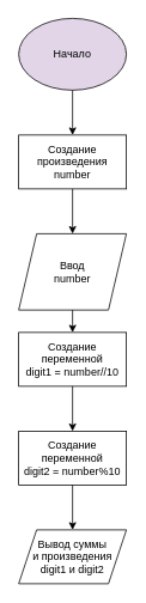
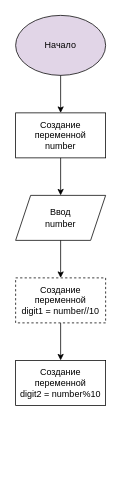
- <mxCell id="3" value="Создание произведения&lt;br&gt;number" style="rounded=0;whiteSpace=wrap;html=1;" vertex="1" parent="1"><mxGeometry x="20" y="150" width="120" height="60" as="geometry" /></mxCell>
+ <mxCell id="3" value="Создание переменной&lt;br&gt;number" style="rounded=0;whiteSpace=wrap;html=1;" vertex="1" parent="1"><mxGeometry x="20" y="150" width="120" height="60" as="geometry" /></mxCell>
- <mxCell id="6" value="Ввод&lt;br&gt;number" style="shape=parallelogram;perimeter=parallelogramPerimeter;whiteSpace=wrap;html=1;fixedSize=1;" vertex="1" parent="1"><mxGeometry x="20" y="260" width="120" height="85" as="geometry" /></mxCell>
+ <mxCell id="6" value="Ввод&lt;br&gt;number" style="shape=parallelogram;perimeter=parallelogramPerimeter;whiteSpace=wrap;html=1;fixedSize=1;" vertex="1" parent="1"><mxGeometry x="20" y="260" width="120" height="60" as="geometry" /></mxCell>
- <mxCell id="8" value="Создание переменной &lt;br&gt;digit1 = number//10" style="rounded=0;whiteSpace=wrap;html=1;" vertex="1" parent="1"><mxGeometry x="20" y="370" width="120" height="60" as="geometry" /></mxCell>
+ <mxCell id="8" value="Создание переменной &lt;br&gt;digit1 = number//10" style="rounded=0;whiteSpace=wrap;html=1;dashed=1;" vertex="1" parent="1"><mxGeometry x="20" y="370" width="120" height="60" as="geometry" /></mxCell>
- <mxCell id="12" value="" style="endArrow=classic;html=1;exitX=0.5;exitY=1;exitDx=0;exitDy=0;entryX=0.5;entryY=0;entryDx=0;entryDy=0;" edge="1" parent="1" source="10" target="11"><mxGeometry width="50" height="50" relative="1" as="geometry"><mxPoint x="79" y="540" as="sourcePoint" /><mxPoint x="79" y="590" as="targetPoint" /></mxGeometry></mxCell>
- <mxCell id="11" value="Вывод суммы&lt;br&gt;и произведения&lt;br&gt;digit1 и digit2" style="shape=parallelogram;perimeter=parallelogramPerimeter;whiteSpace=wrap;html=1;fixedSize=1;" vertex="1" parent="1"><mxGeometry x="20" y="590" width="120" height="60" as="geometry" /></mxCell>
